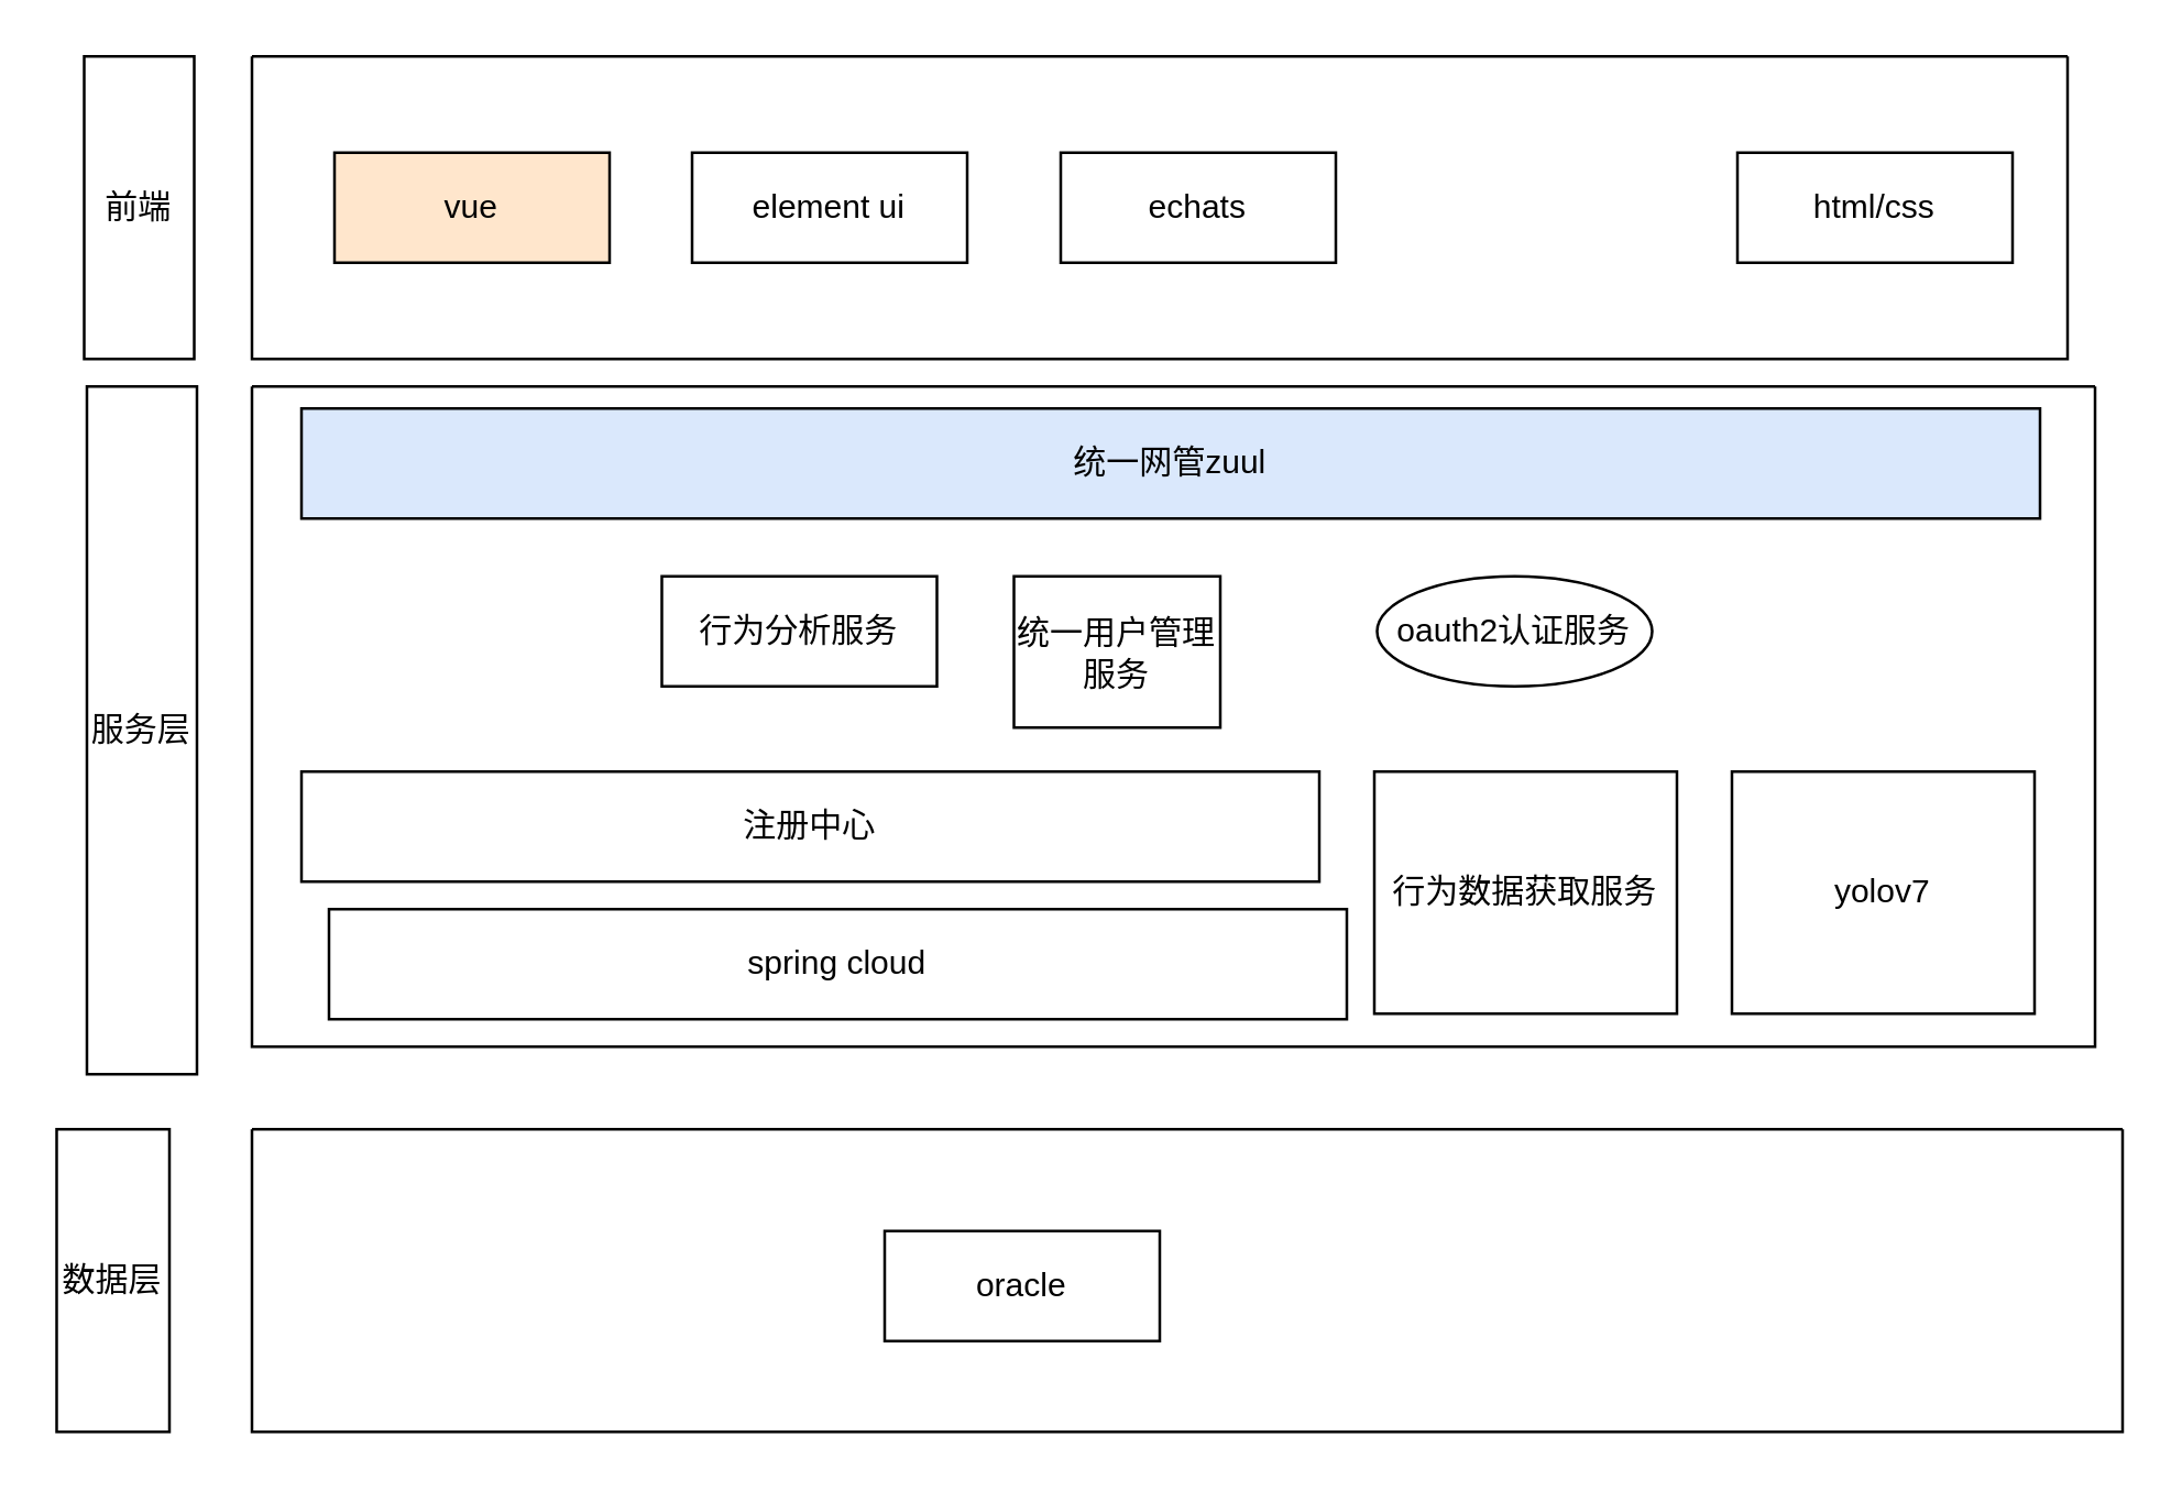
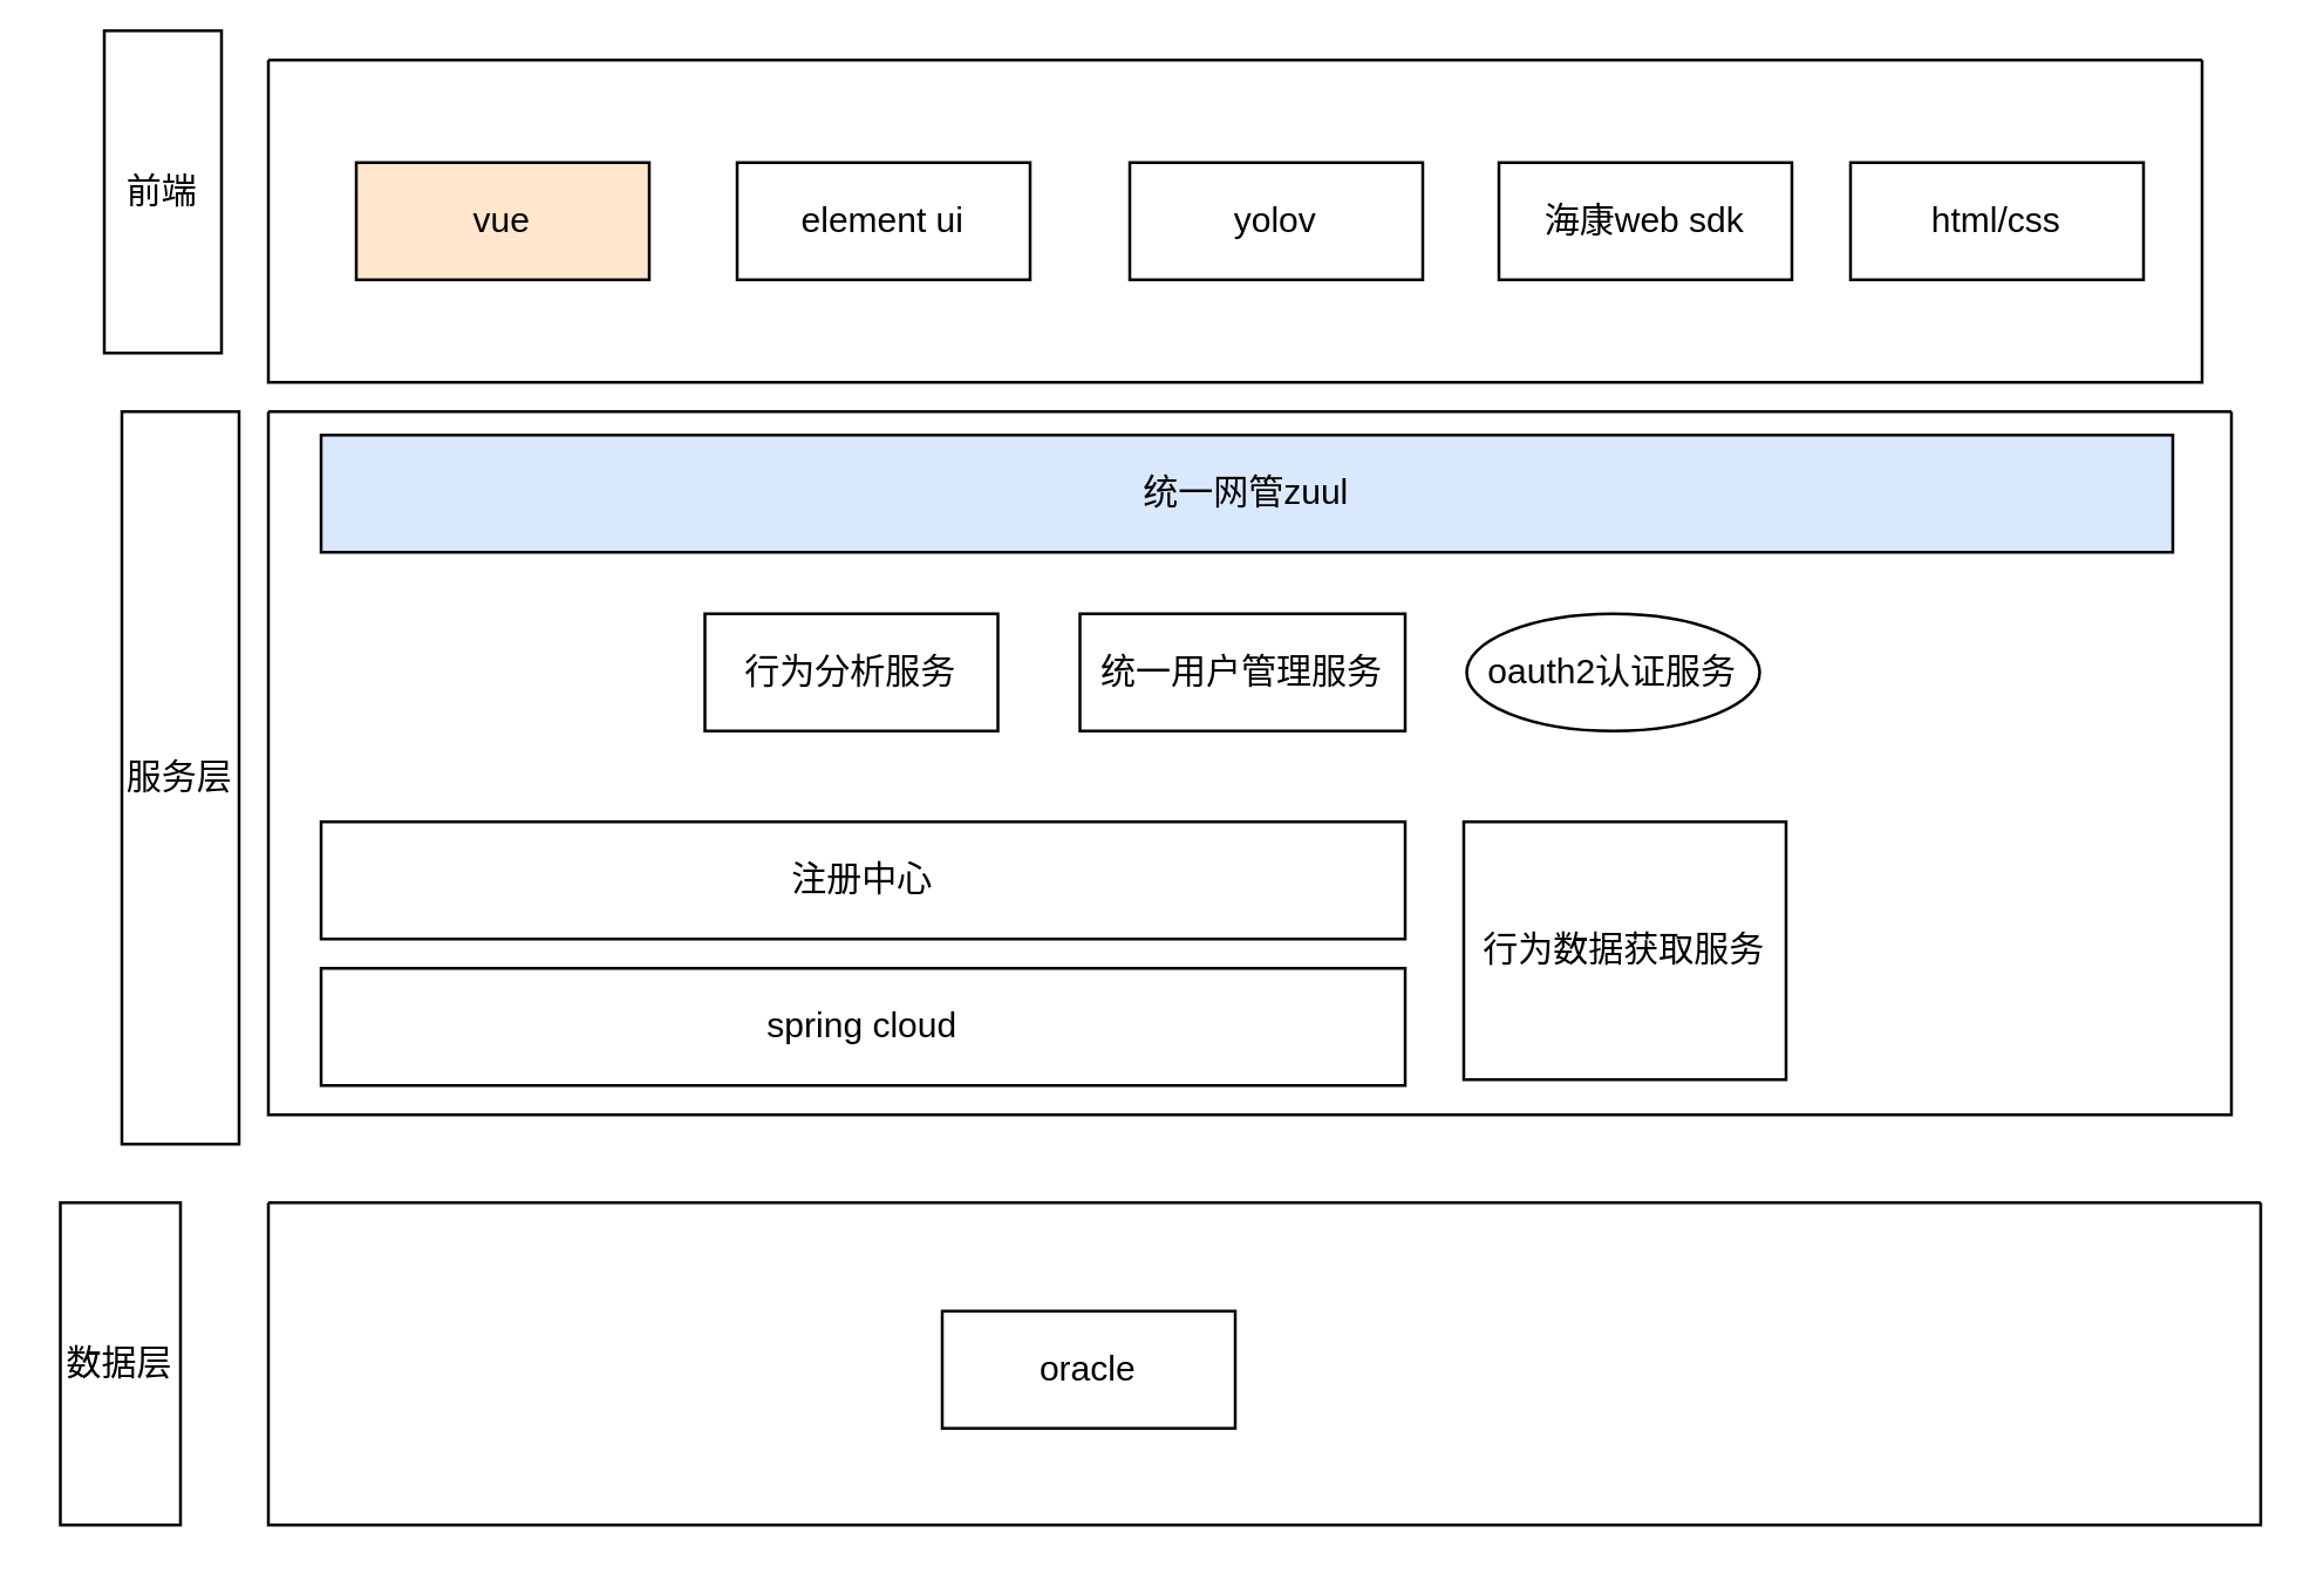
- <mxCell id="4" value="前端" style="rounded=0;whiteSpace=wrap;html=1;" parent="1" vertex="1"><mxGeometry x="30" y="20" width="40" height="110" as="geometry" /></mxCell>
+ <mxCell id="4" value="前端" style="rounded=0;whiteSpace=wrap;html=1;" parent="1" vertex="1"><mxGeometry x="35" y="10" width="40" height="110" as="geometry" /></mxCell>
- <mxCell id="19" value="echats" style="rounded=0;whiteSpace=wrap;html=1;" parent="16" vertex="1"><mxGeometry x="294" y="35" width="100" height="40" as="geometry" /></mxCell>
+ <mxCell id="19" value="yolov" style="rounded=0;whiteSpace=wrap;html=1;" parent="16" vertex="1"><mxGeometry x="294" y="35" width="100" height="40" as="geometry" /></mxCell>
+ <mxCell id="20" value="海康web sdk" style="rounded=0;whiteSpace=wrap;html=1;" parent="16" vertex="1"><mxGeometry x="420" y="35" width="100" height="40" as="geometry" /></mxCell>
- <mxCell id="9" value="统一用户管理服务" style="rounded=0;whiteSpace=wrap;html=1;" parent="7" vertex="1"><mxGeometry x="277" y="69" width="75" height="55" as="geometry" /></mxCell>
+ <mxCell id="9" value="统一用户管理服务" style="rounded=0;whiteSpace=wrap;html=1;" parent="7" vertex="1"><mxGeometry x="277" y="69" width="111" height="40" as="geometry" /></mxCell>
- <mxCell id="5" value="服务层" style="rounded=0;whiteSpace=wrap;html=1;" parent="1" vertex="1"><mxGeometry x="31" y="140" width="40" height="250" as="geometry" /></mxCell>
+ <mxCell id="5" value="服务层" style="rounded=0;whiteSpace=wrap;html=1;" parent="1" vertex="1"><mxGeometry x="41" y="140" width="40" height="250" as="geometry" /></mxCell>
- <mxCell id="15" value="yolov7" style="rounded=0;whiteSpace=wrap;html=1;" parent="7" vertex="1"><mxGeometry x="538" y="140" width="110" height="88" as="geometry" /></mxCell>
- <mxCell id="11" value="spring cloud" style="rounded=0;whiteSpace=wrap;html=1;" parent="7" vertex="1"><mxGeometry x="28" y="190" width="370" height="40" as="geometry" /></mxCell>
+ <mxCell id="11" value="spring cloud" style="rounded=0;whiteSpace=wrap;html=1;" parent="7" vertex="1"><mxGeometry x="18" y="190" width="370" height="40" as="geometry" /></mxCell>
